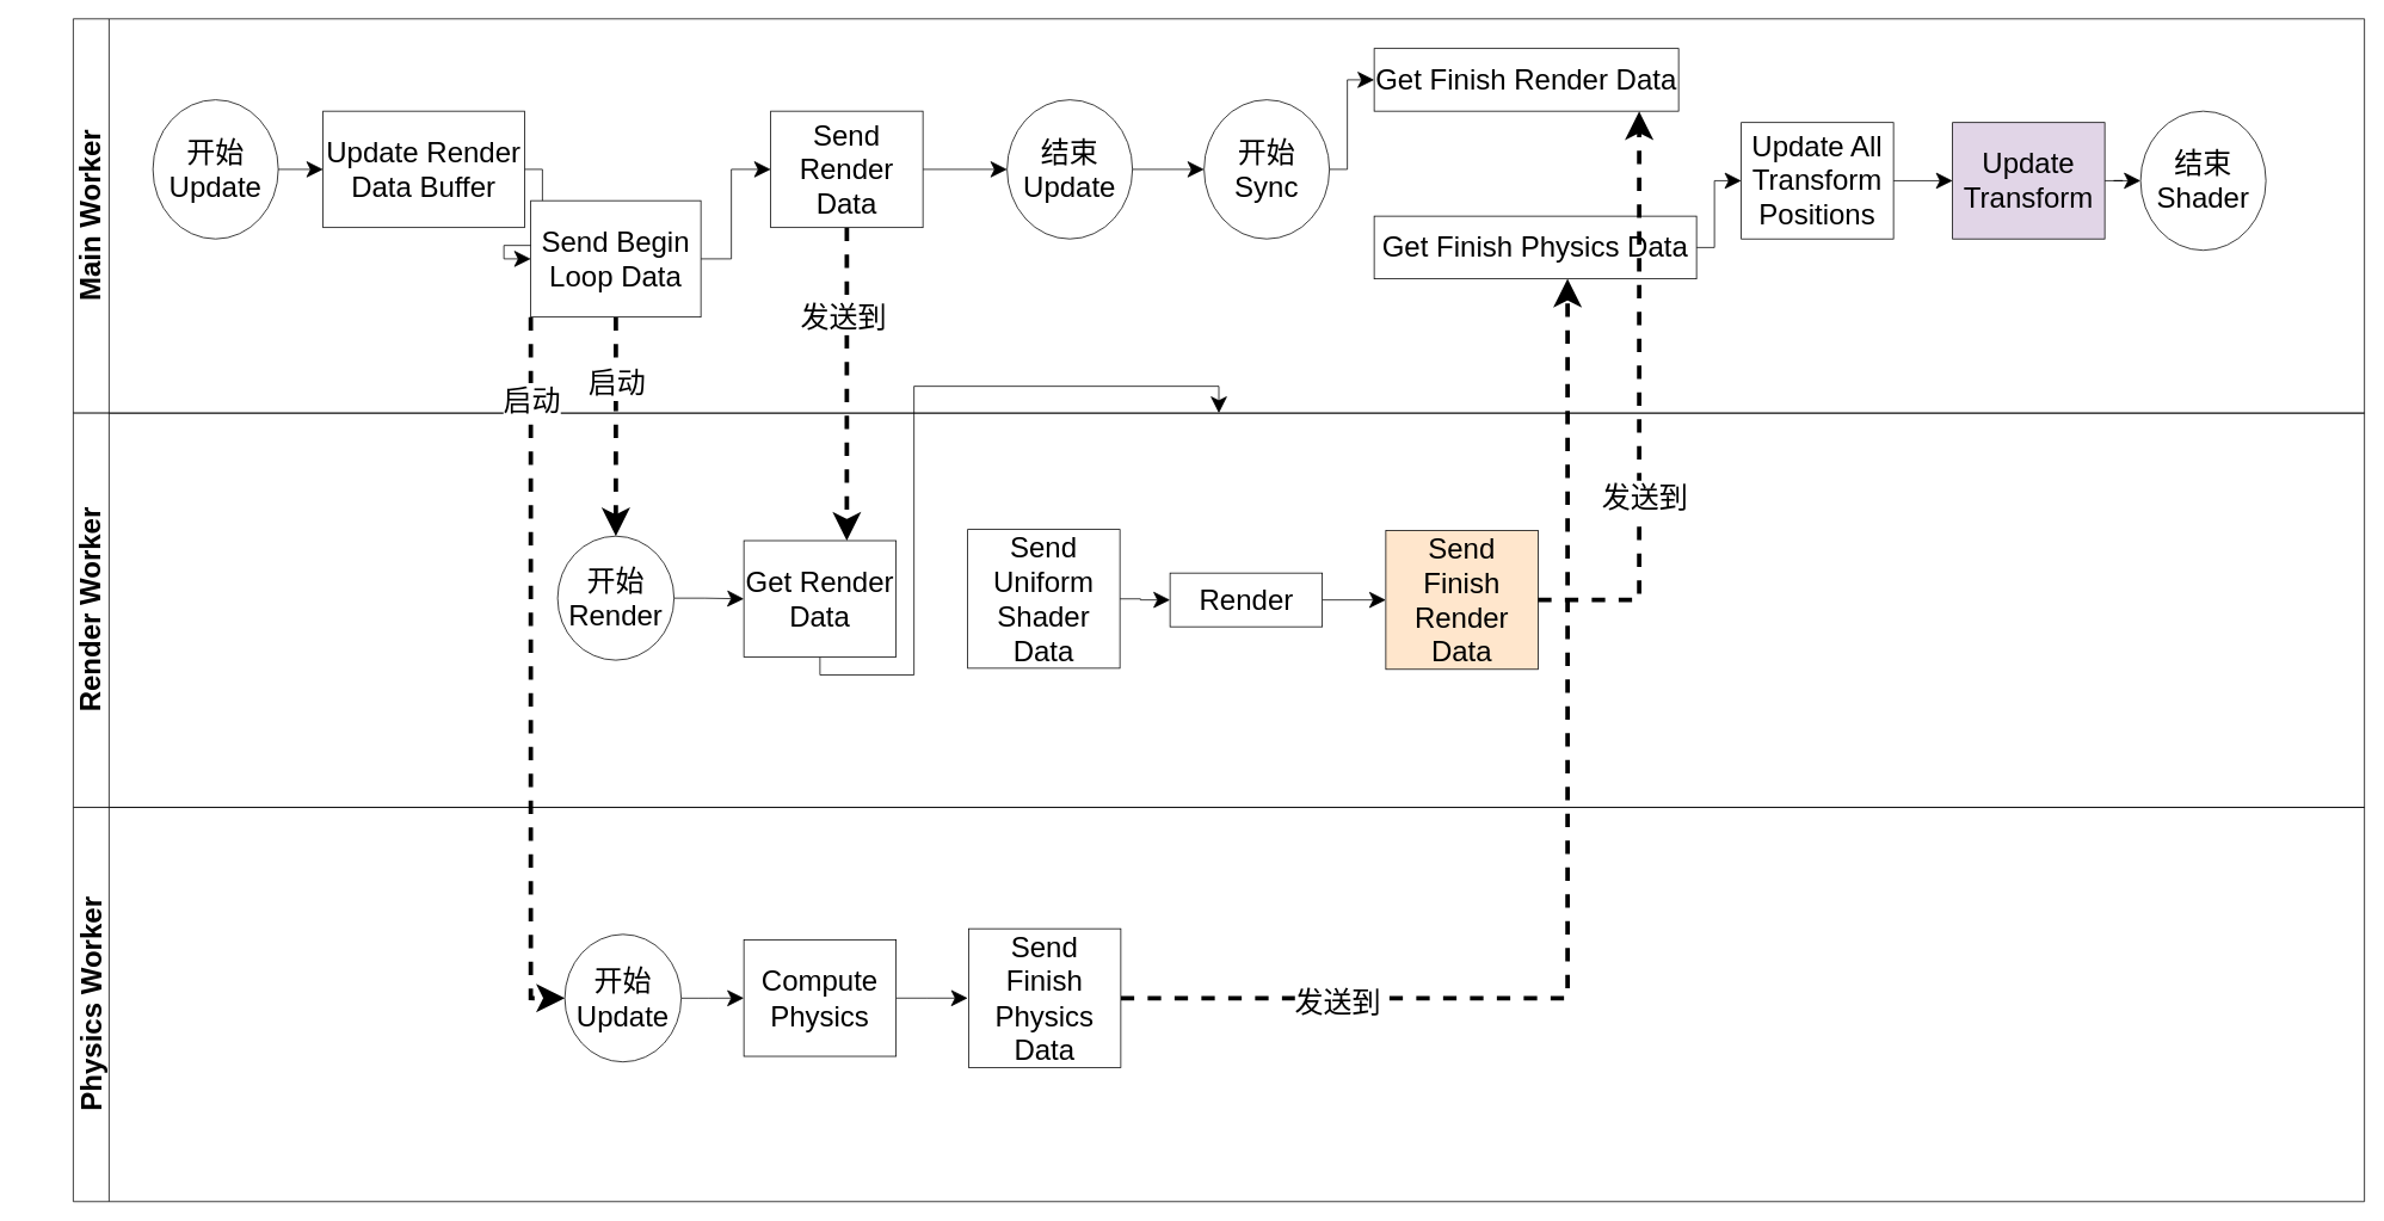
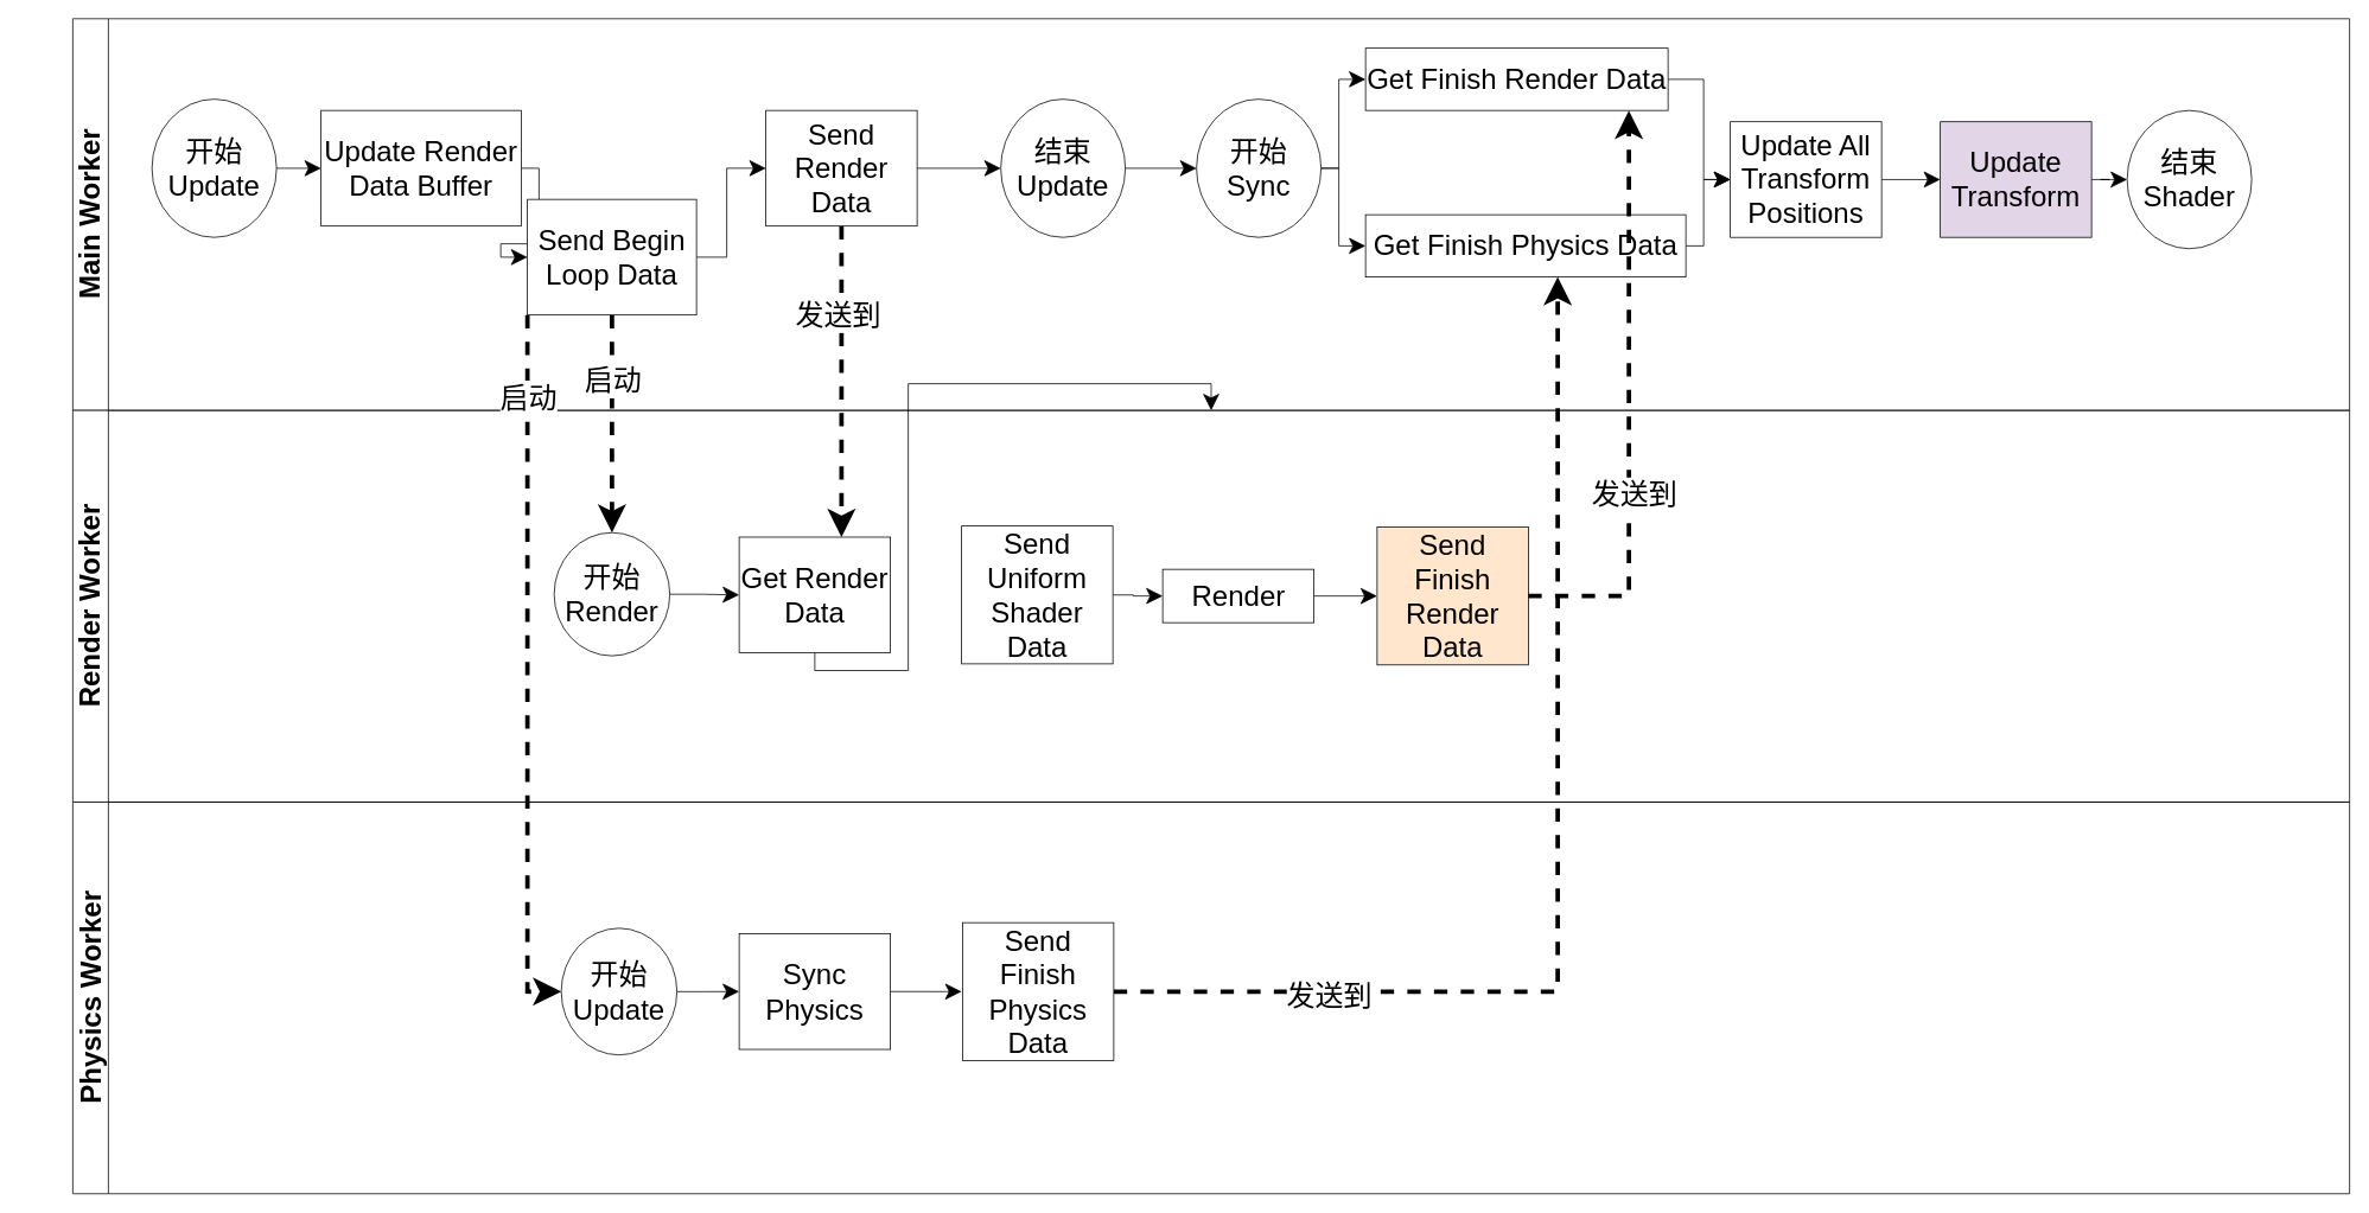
+ <mxCell id="28" style="edgeStyle=orthogonalEdgeStyle;rounded=0;orthogonalLoop=1;jettySize=auto;html=1;entryX=0;entryY=0.5;entryDx=0;entryDy=0;startSize=16;endSize=16;strokeWidth=1;" parent="1" source="29" target="31" edge="1"><mxGeometry relative="1" as="geometry"><Array as="points"><mxPoint x="1914" y="89" /><mxPoint x="1914" y="201" /></Array></mxGeometry></mxCell>
+ <mxCell id="26" style="edgeStyle=orthogonalEdgeStyle;rounded=0;orthogonalLoop=1;jettySize=auto;html=1;entryX=0;entryY=0.5;entryDx=0;entryDy=0;startSize=16;endSize=16;strokeWidth=1;" parent="1" source="27" target="50" edge="1"><mxGeometry relative="1" as="geometry" /></mxCell>
- <mxCell id="45" value="Compute Physics" style="whiteSpace=wrap;html=1;fontSize=32;" parent="1" vertex="1"><mxGeometry x="830" y="1049.54" width="170" height="130" as="geometry" /></mxCell>
+ <mxCell id="45" value="Sync Physics" style="whiteSpace=wrap;html=1;fontSize=32;" parent="1" vertex="1"><mxGeometry x="830" y="1049.54" width="170" height="130" as="geometry" /></mxCell>
